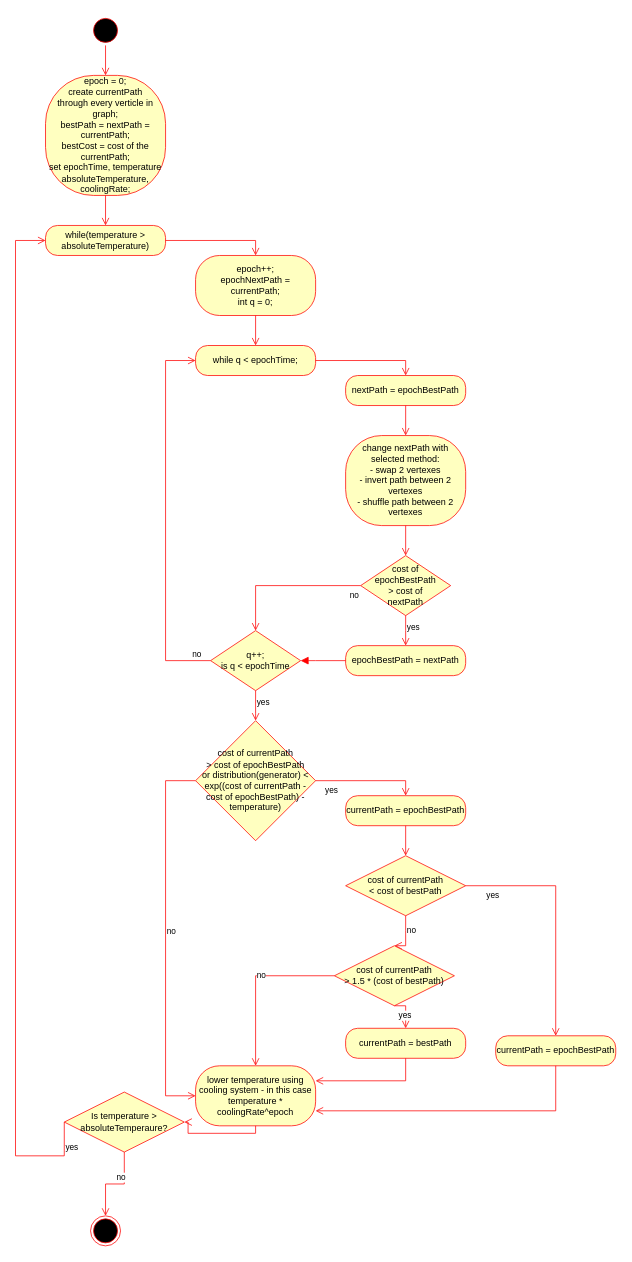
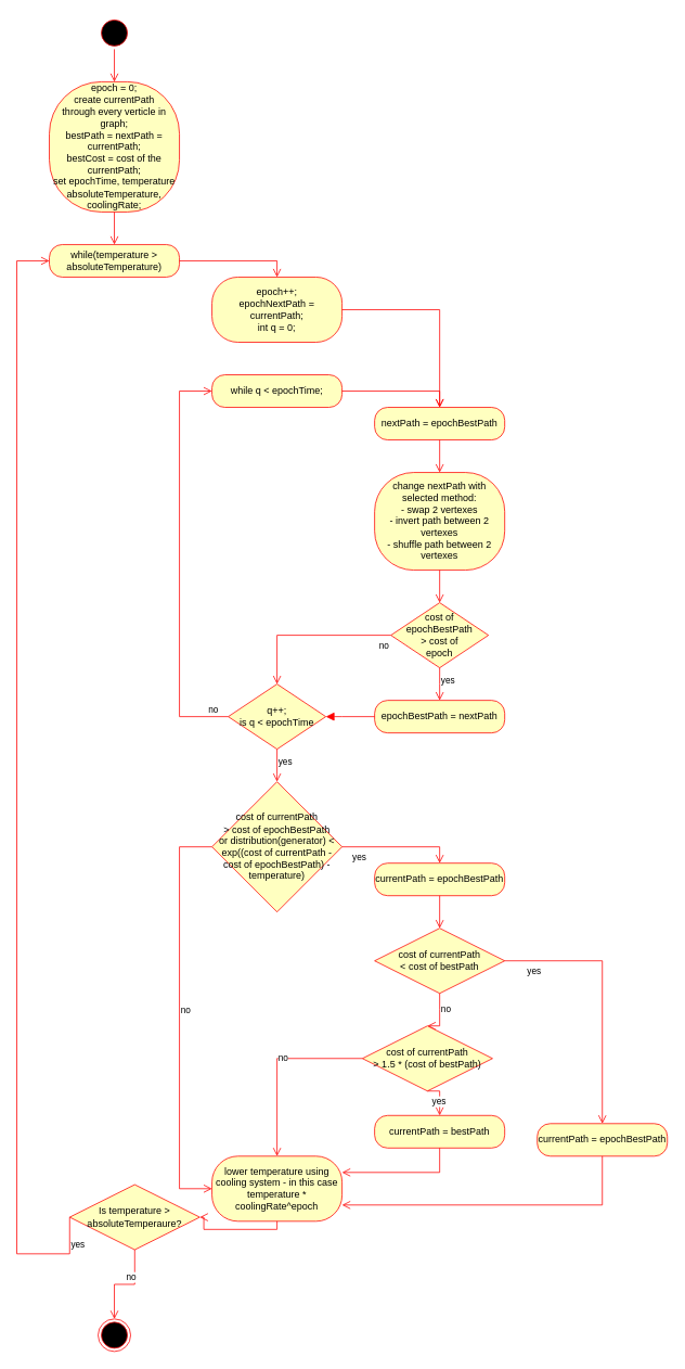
- <mxCell id="24" value="" style="edgeStyle=orthogonalEdgeStyle;html=1;verticalAlign=bottom;endArrow=open;endSize=8;strokeColor=#ff0000;rounded=0;entryX=0.5;entryY=0;entryDx=0;entryDy=0;" parent="1" source="23" target="9" edge="1"><mxGeometry relative="1" as="geometry"><mxPoint x="570" y="180" as="targetPoint" /></mxGeometry></mxCell>
+ <mxCell id="24" value="" style="edgeStyle=orthogonalEdgeStyle;html=1;verticalAlign=bottom;endArrow=open;endSize=8;strokeColor=#ff0000;rounded=0;" parent="1" source="23" target="25" edge="1"><mxGeometry relative="1" as="geometry"><mxPoint x="570" y="180" as="targetPoint" /></mxGeometry></mxCell>
- <mxCell id="27" value="cost of epochBestPath &lt;br&gt;&amp;gt; cost of &lt;br&gt;nextPath" style="rhombus;whiteSpace=wrap;html=1;fillColor=#ffffc0;strokeColor=#ff0000;direction=west;" parent="1" vertex="1"><mxGeometry x="480" y="740" width="120" height="80" as="geometry" /></mxCell>
+ <mxCell id="27" value="cost of epochBestPath &lt;br&gt;&amp;gt; cost of &lt;br&gt;epoch" style="rhombus;whiteSpace=wrap;html=1;fillColor=#ffffc0;strokeColor=#ff0000;direction=west;" parent="1" vertex="1"><mxGeometry x="480" y="740" width="120" height="80" as="geometry" /></mxCell>
